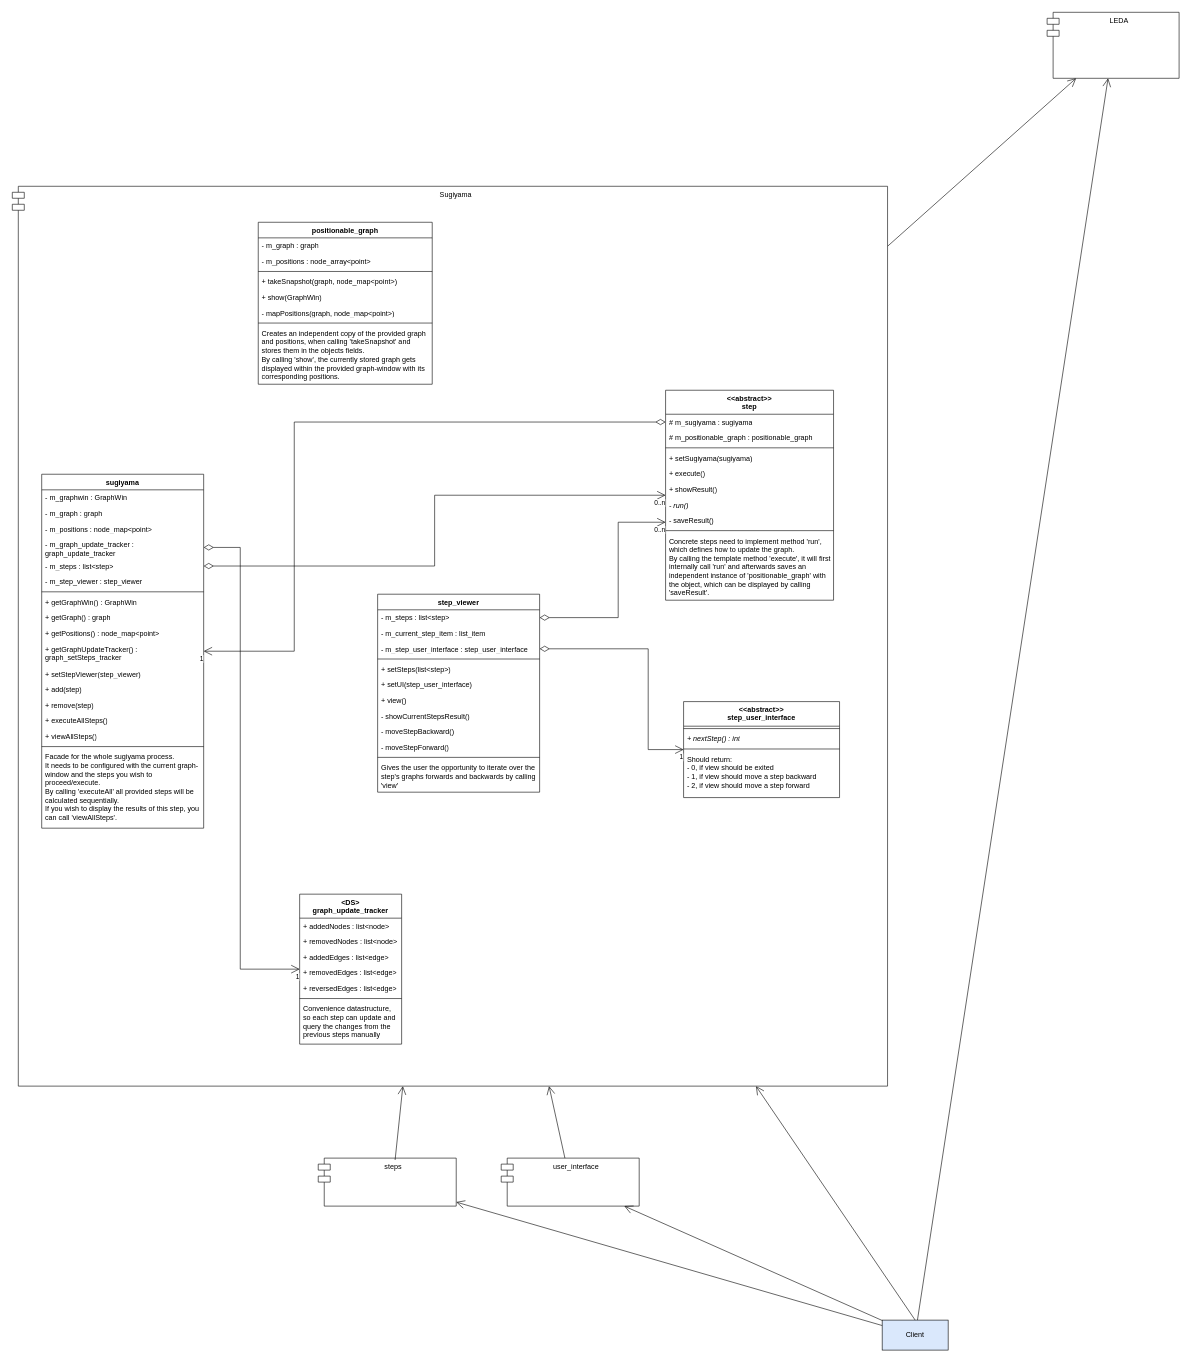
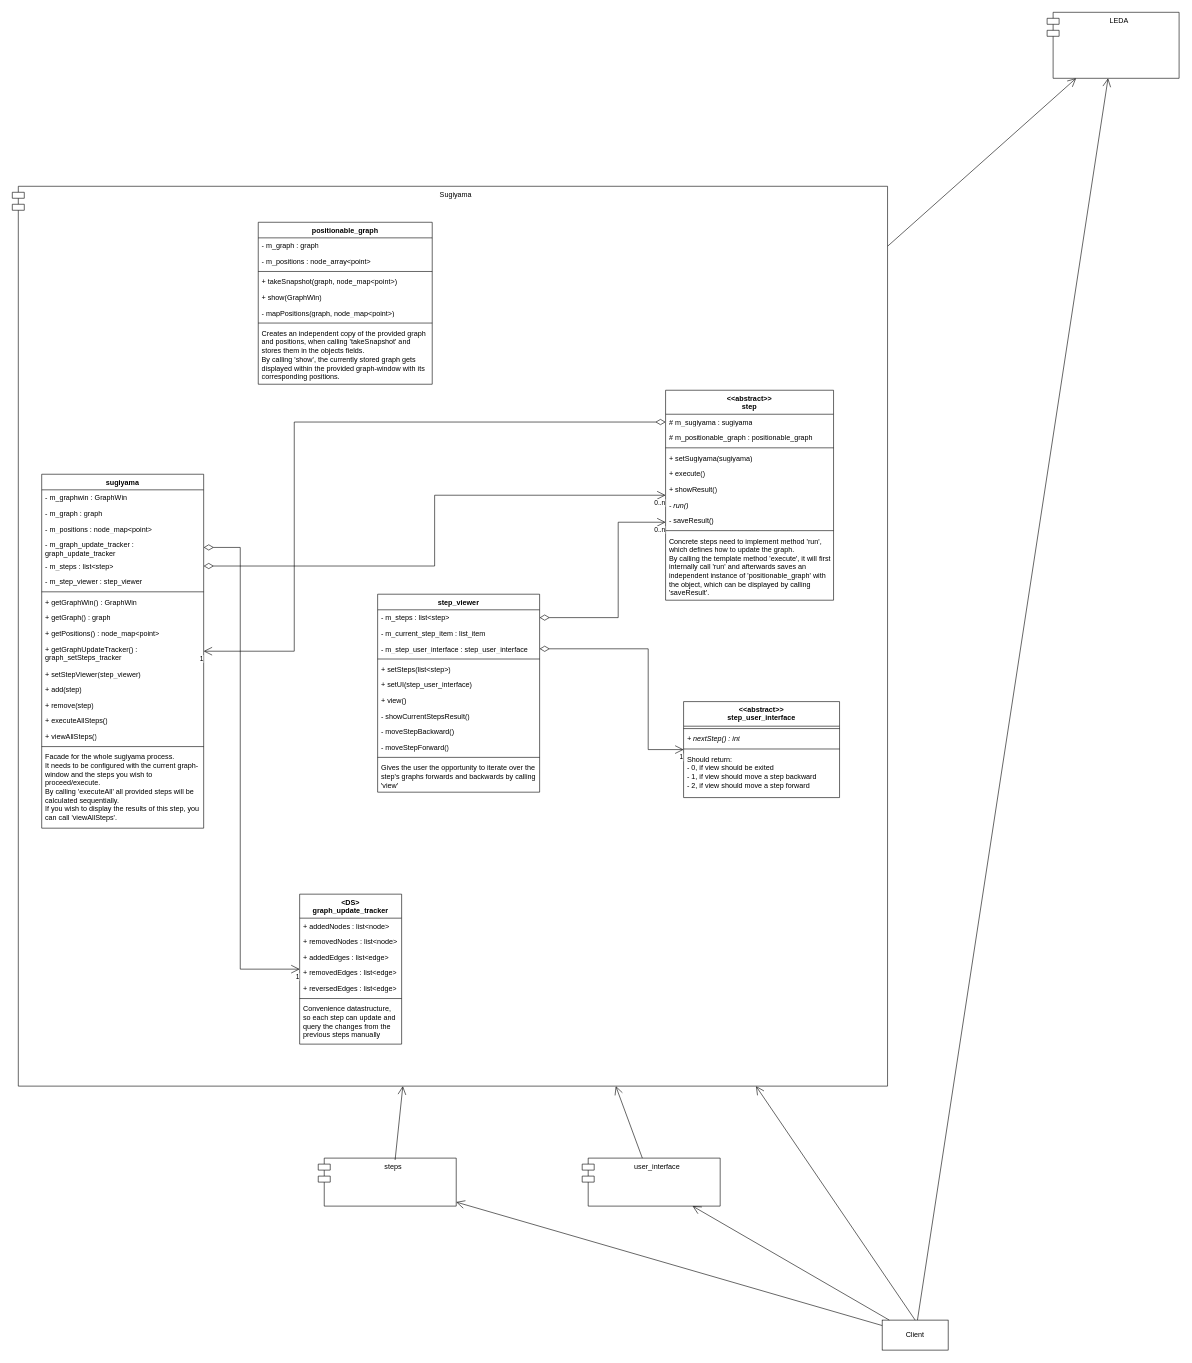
- <mxCell id="5" value="user_interface" style="shape=module;align=left;spacingLeft=20;align=center;verticalAlign=top;whiteSpace=wrap;html=1;" vertex="1" parent="1"><mxGeometry x="835" y="1930" width="230" height="80" as="geometry" /></mxCell>
+ <mxCell id="5" value="user_interface" style="shape=module;align=left;spacingLeft=20;align=center;verticalAlign=top;whiteSpace=wrap;html=1;" vertex="1" parent="1"><mxGeometry x="970" y="1930" width="230" height="80" as="geometry" /></mxCell>
- <mxCell id="7" value="Client" style="html=1;whiteSpace=wrap;fillColor=#dae8fc;" vertex="1" parent="1"><mxGeometry x="1470" y="2200" width="110" height="50" as="geometry" /></mxCell>
+ <mxCell id="7" value="Client" style="html=1;whiteSpace=wrap;" vertex="1" parent="1"><mxGeometry x="1470" y="2200" width="110" height="50" as="geometry" /></mxCell>
